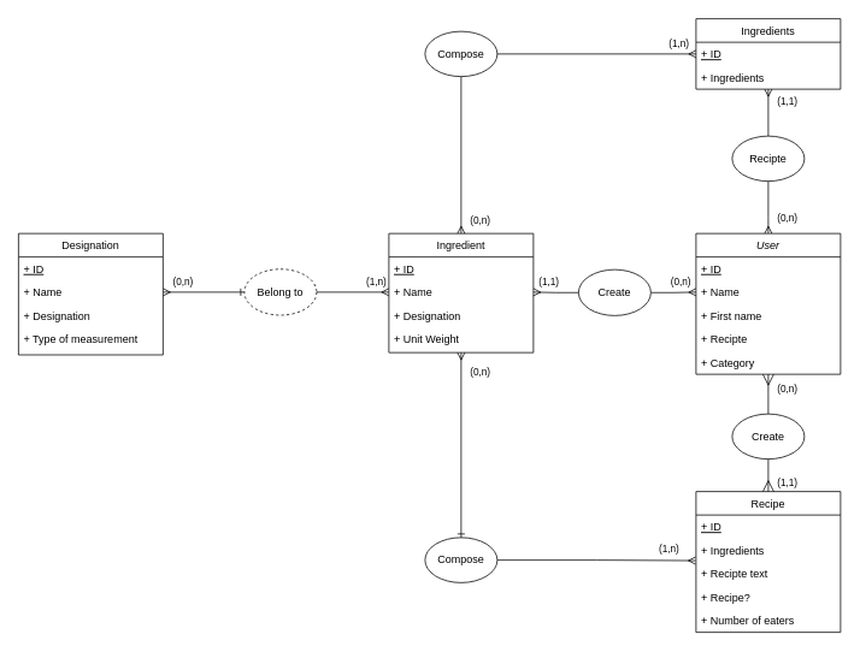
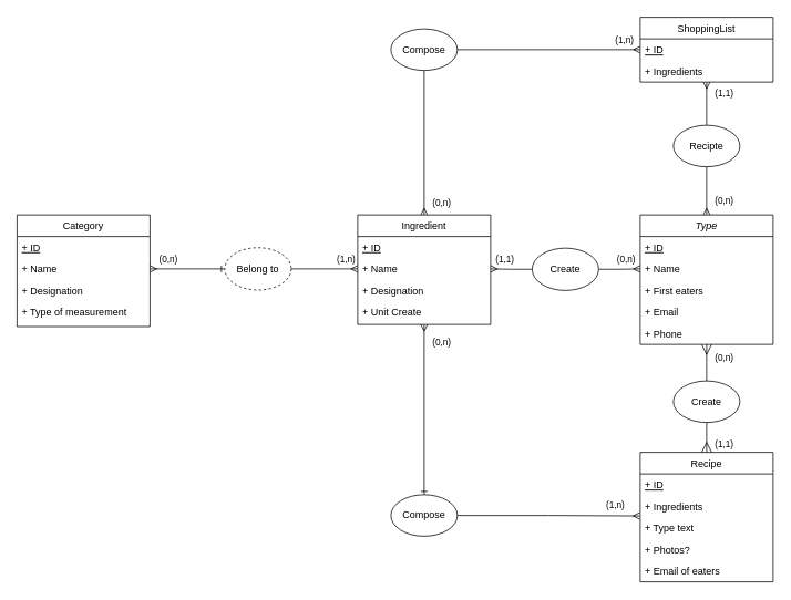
- <mxCell id="33" value="Ingredients" style="swimlane;fontStyle=0;align=center;verticalAlign=top;childLayout=stackLayout;horizontal=1;startSize=26;horizontalStack=0;resizeParent=1;resizeLast=0;collapsible=1;marginBottom=0;rounded=0;shadow=0;strokeWidth=1;" parent="1" vertex="1"><mxGeometry x="770" y="20" width="160" height="78" as="geometry"><mxRectangle x="340" y="380" width="170" height="26" as="alternateBounds" /></mxGeometry></mxCell>
+ <mxCell id="33" value="ShoppingList" style="swimlane;fontStyle=0;align=center;verticalAlign=top;childLayout=stackLayout;horizontal=1;startSize=26;horizontalStack=0;resizeParent=1;resizeLast=0;collapsible=1;marginBottom=0;rounded=0;shadow=0;strokeWidth=1;" parent="1" vertex="1"><mxGeometry x="770" y="20" width="160" height="78" as="geometry"><mxRectangle x="340" y="380" width="170" height="26" as="alternateBounds" /></mxGeometry></mxCell>
- <mxCell id="25" value="Designation" style="swimlane;fontStyle=0;align=center;verticalAlign=top;childLayout=stackLayout;horizontal=1;startSize=26;horizontalStack=0;resizeParent=1;resizeLast=0;collapsible=1;marginBottom=0;rounded=0;shadow=0;strokeWidth=1;" parent="1" vertex="1"><mxGeometry x="20" y="258" width="160" height="134.5" as="geometry"><mxRectangle x="550" y="140" width="160" height="26" as="alternateBounds" /></mxGeometry></mxCell>
+ <mxCell id="25" value="Category" style="swimlane;fontStyle=0;align=center;verticalAlign=top;childLayout=stackLayout;horizontal=1;startSize=26;horizontalStack=0;resizeParent=1;resizeLast=0;collapsible=1;marginBottom=0;rounded=0;shadow=0;strokeWidth=1;" parent="1" vertex="1"><mxGeometry x="20" y="258" width="160" height="134.5" as="geometry"><mxRectangle x="550" y="140" width="160" height="26" as="alternateBounds" /></mxGeometry></mxCell>
- <mxCell id="4" value="User" style="swimlane;fontStyle=2;align=center;verticalAlign=top;childLayout=stackLayout;horizontal=1;startSize=26;horizontalStack=0;resizeParent=1;resizeLast=0;collapsible=1;marginBottom=0;rounded=0;shadow=0;strokeWidth=1;" parent="1" vertex="1"><mxGeometry x="770" y="258" width="160" height="156" as="geometry"><mxRectangle x="230" y="140" width="160" height="26" as="alternateBounds" /></mxGeometry></mxCell>
+ <mxCell id="4" value="Type" style="swimlane;fontStyle=2;align=center;verticalAlign=top;childLayout=stackLayout;horizontal=1;startSize=26;horizontalStack=0;resizeParent=1;resizeLast=0;collapsible=1;marginBottom=0;rounded=0;shadow=0;strokeWidth=1;" parent="1" vertex="1"><mxGeometry x="770" y="258" width="160" height="156" as="geometry"><mxRectangle x="230" y="140" width="160" height="26" as="alternateBounds" /></mxGeometry></mxCell>
- <mxCell id="7" value="+ First name" style="text;align=left;verticalAlign=top;spacingLeft=4;spacingRight=4;overflow=hidden;rotatable=0;points=[[0,0.5],[1,0.5]];portConstraint=eastwest;rounded=0;shadow=0;html=0;" parent="4" vertex="1"><mxGeometry y="78" width="160" height="26" as="geometry" /></mxCell>
+ <mxCell id="7" value="+ First eaters" style="text;align=left;verticalAlign=top;spacingLeft=4;spacingRight=4;overflow=hidden;rotatable=0;points=[[0,0.5],[1,0.5]];portConstraint=eastwest;rounded=0;shadow=0;html=0;" parent="4" vertex="1"><mxGeometry y="78" width="160" height="26" as="geometry" /></mxCell>
- <mxCell id="16" value="+ Unit Weight" style="text;align=left;verticalAlign=top;spacingLeft=4;spacingRight=4;overflow=hidden;rotatable=0;points=[[0,0.5],[1,0.5]];portConstraint=eastwest;rounded=0;shadow=0;html=0;" parent="12" vertex="1"><mxGeometry y="104" width="160" height="26" as="geometry" /></mxCell>
+ <mxCell id="16" value="+ Unit Create" style="text;align=left;verticalAlign=top;spacingLeft=4;spacingRight=4;overflow=hidden;rotatable=0;points=[[0,0.5],[1,0.5]];portConstraint=eastwest;rounded=0;shadow=0;html=0;" parent="12" vertex="1"><mxGeometry y="104" width="160" height="26" as="geometry" /></mxCell>
- <mxCell id="8" value="+ Recipte" style="text;align=left;verticalAlign=top;spacingLeft=4;spacingRight=4;overflow=hidden;rotatable=0;points=[[0,0.5],[1,0.5]];portConstraint=eastwest;" parent="4" vertex="1"><mxGeometry y="104" width="160" height="26" as="geometry" /></mxCell>
+ <mxCell id="8" value="+ Email" style="text;align=left;verticalAlign=top;spacingLeft=4;spacingRight=4;overflow=hidden;rotatable=0;points=[[0,0.5],[1,0.5]];portConstraint=eastwest;" parent="4" vertex="1"><mxGeometry y="104" width="160" height="26" as="geometry" /></mxCell>
- <mxCell id="9" value="+ Category" style="text;align=left;verticalAlign=top;spacingLeft=4;spacingRight=4;overflow=hidden;rotatable=0;points=[[0,0.5],[1,0.5]];portConstraint=eastwest;" parent="4" vertex="1"><mxGeometry y="130" width="160" height="26" as="geometry" /></mxCell>
+ <mxCell id="9" value="+ Phone" style="text;align=left;verticalAlign=top;spacingLeft=4;spacingRight=4;overflow=hidden;rotatable=0;points=[[0,0.5],[1,0.5]];portConstraint=eastwest;" parent="4" vertex="1"><mxGeometry y="130" width="160" height="26" as="geometry" /></mxCell>
- <mxCell id="20" value="+ Recipte text" style="text;align=left;verticalAlign=top;spacingLeft=4;spacingRight=4;overflow=hidden;rotatable=0;points=[[0,0.5],[1,0.5]];portConstraint=eastwest;" parent="17" vertex="1"><mxGeometry y="78" width="160" height="26" as="geometry" /></mxCell>
+ <mxCell id="20" value="+ Type text" style="text;align=left;verticalAlign=top;spacingLeft=4;spacingRight=4;overflow=hidden;rotatable=0;points=[[0,0.5],[1,0.5]];portConstraint=eastwest;" parent="17" vertex="1"><mxGeometry y="78" width="160" height="26" as="geometry" /></mxCell>
- <mxCell id="21" value="+ Recipe?" style="text;align=left;verticalAlign=top;spacingLeft=4;spacingRight=4;overflow=hidden;rotatable=0;points=[[0,0.5],[1,0.5]];portConstraint=eastwest;" parent="17" vertex="1"><mxGeometry y="104" width="160" height="26" as="geometry" /></mxCell>
+ <mxCell id="21" value="+ Photos?" style="text;align=left;verticalAlign=top;spacingLeft=4;spacingRight=4;overflow=hidden;rotatable=0;points=[[0,0.5],[1,0.5]];portConstraint=eastwest;" parent="17" vertex="1"><mxGeometry y="104" width="160" height="26" as="geometry" /></mxCell>
- <mxCell id="22" value="+ Number of eaters" style="text;align=left;verticalAlign=top;spacingLeft=4;spacingRight=4;overflow=hidden;rotatable=0;points=[[0,0.5],[1,0.5]];portConstraint=eastwest;" parent="17" vertex="1"><mxGeometry y="130" width="160" height="26" as="geometry" /></mxCell>
+ <mxCell id="22" value="+ Email of eaters" style="text;align=left;verticalAlign=top;spacingLeft=4;spacingRight=4;overflow=hidden;rotatable=0;points=[[0,0.5],[1,0.5]];portConstraint=eastwest;" parent="17" vertex="1"><mxGeometry y="130" width="160" height="26" as="geometry" /></mxCell>
